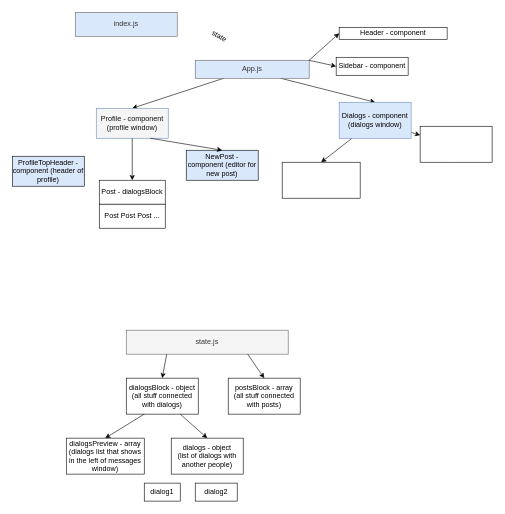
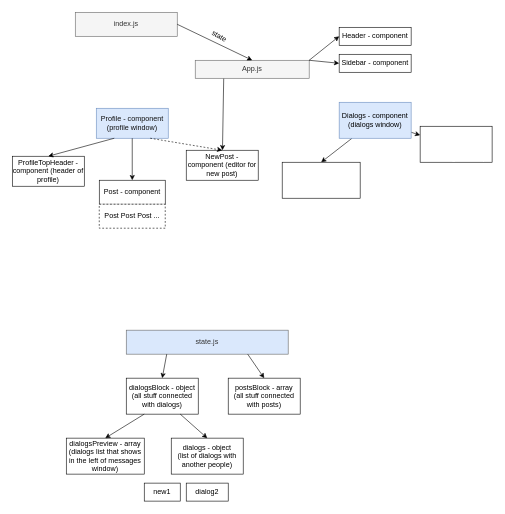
- <mxCell id="13" value="index.js" style="whiteSpace=wrap;html=1;fillColor=#dae8fc;fontColor=#333333;strokeColor=#666666;" vertex="1" parent="1"><mxGeometry x="125" y="20" width="170" height="40" as="geometry" /></mxCell>
+ <mxCell id="13" value="index.js" style="whiteSpace=wrap;html=1;fillColor=#f5f5f5;fontColor=#333333;strokeColor=#666666;" vertex="1" parent="1"><mxGeometry x="125" y="20" width="170" height="40" as="geometry" /></mxCell>
- <mxCell id="30" value="Header - component" style="whiteSpace=wrap;html=1;" vertex="1" parent="1"><mxGeometry x="565" y="45" width="180" height="20" as="geometry" /></mxCell>
+ <mxCell id="30" value="Header - component" style="whiteSpace=wrap;html=1;" vertex="1" parent="1"><mxGeometry x="565" y="45" width="120" height="30" as="geometry" /></mxCell>
+ <mxCell id="17" value="" style="edgeStyle=none;orthogonalLoop=1;jettySize=auto;html=1;exitX=1;exitY=0.5;exitDx=0;exitDy=0;entryX=0.5;entryY=0;entryDx=0;entryDy=0;" edge="1" parent="1" source="13" target="16"><mxGeometry width="100" relative="1" as="geometry"><mxPoint x="305" y="60" as="sourcePoint" /><mxPoint x="405" y="60" as="targetPoint" /><Array as="points" /></mxGeometry></mxCell>
- <mxCell id="31" value="Sidebar - component" style="whiteSpace=wrap;html=1;" vertex="1" parent="1"><mxGeometry x="560" y="95" width="120" height="30" as="geometry" /></mxCell>
+ <mxCell id="31" value="Sidebar - component" style="whiteSpace=wrap;html=1;" vertex="1" parent="1"><mxGeometry x="565" y="90" width="120" height="30" as="geometry" /></mxCell>
- <mxCell id="16" value="App.js" style="whiteSpace=wrap;html=1;fillColor=#dae8fc;fontColor=#333333;strokeColor=#666666;" vertex="1" parent="1"><mxGeometry x="325" y="100" width="190" height="30" as="geometry" /></mxCell>
+ <mxCell id="16" value="App.js" style="whiteSpace=wrap;html=1;fillColor=#f5f5f5;fontColor=#333333;strokeColor=#666666;" vertex="1" parent="1"><mxGeometry x="325" y="100" width="190" height="30" as="geometry" /></mxCell>
- <mxCell id="15" style="edgeStyle=none;html=1;entryX=0.5;entryY=0;entryDx=0;entryDy=0;exitX=0.75;exitY=1;exitDx=0;exitDy=0;" edge="1" parent="1" source="16" target="22"><mxGeometry relative="1" as="geometry" /></mxCell>
- <mxCell id="14" style="edgeStyle=none;html=1;entryX=0.5;entryY=0;entryDx=0;entryDy=0;exitX=0.25;exitY=1;exitDx=0;exitDy=0;" edge="1" parent="1" source="16" target="19"><mxGeometry relative="1" as="geometry" /></mxCell>
+ <mxCell id="14" style="edgeStyle=none;html=1;exitX=0.25;exitY=1;exitDx=0;exitDy=0;" edge="1" parent="1" source="16" target="25"><mxGeometry relative="1" as="geometry" /></mxCell>
- <mxCell id="19" value="&lt;font color=&quot;#0f0f0f&quot;&gt;Profile - component (profile window)&lt;/font&gt;" style="whiteSpace=wrap;html=1;fillColor=#f5f5f5;strokeColor=#6c8ebf;" vertex="1" parent="1"><mxGeometry x="160" y="180" width="120" height="50" as="geometry" /></mxCell>
+ <mxCell id="19" value="&lt;font color=&quot;#0f0f0f&quot;&gt;Profile - component (profile window)&lt;/font&gt;" style="whiteSpace=wrap;html=1;fillColor=#dae8fc;strokeColor=#6c8ebf;" vertex="1" parent="1"><mxGeometry x="160" y="180" width="120" height="50" as="geometry" /></mxCell>
- <mxCell id="26" value="" style="edgeStyle=none;orthogonalLoop=1;jettySize=auto;html=1;exitX=0.75;exitY=1;exitDx=0;exitDy=0;entryX=0.5;entryY=0;entryDx=0;entryDy=0;" edge="1" parent="1" source="19" target="25"><mxGeometry width="100" relative="1" as="geometry"><mxPoint x="150" y="380" as="sourcePoint" /><mxPoint x="250" y="380" as="targetPoint" /><Array as="points" /></mxGeometry></mxCell>
+ <mxCell id="26" value="" style="edgeStyle=none;orthogonalLoop=1;jettySize=auto;html=1;exitX=0.75;exitY=1;exitDx=0;exitDy=0;entryX=0.5;entryY=0;entryDx=0;entryDy=0;dashed=1;" edge="1" parent="1" source="19" target="25"><mxGeometry width="100" relative="1" as="geometry"><mxPoint x="150" y="380" as="sourcePoint" /><mxPoint x="250" y="380" as="targetPoint" /><Array as="points" /></mxGeometry></mxCell>
+ <mxCell id="24" value="" style="edgeStyle=none;orthogonalLoop=1;jettySize=auto;html=1;exitX=0.25;exitY=1;exitDx=0;exitDy=0;entryX=0.5;entryY=0;entryDx=0;entryDy=0;" edge="1" parent="1" source="19" target="23"><mxGeometry width="100" relative="1" as="geometry"><mxPoint x="120" y="250" as="sourcePoint" /><mxPoint x="220" y="250" as="targetPoint" /><Array as="points" /></mxGeometry></mxCell>
- <mxCell id="25" value="NewPost - component (editor for new post)" style="whiteSpace=wrap;html=1;fillColor=#dae8fc;" vertex="1" parent="1"><mxGeometry x="310" y="250" width="120" height="50" as="geometry" /></mxCell>
+ <mxCell id="25" value="NewPost - component (editor for new post)" style="whiteSpace=wrap;html=1;" vertex="1" parent="1"><mxGeometry x="310" y="250" width="120" height="50" as="geometry" /></mxCell>
- <mxCell id="23" value="ProfileTopHeader - component (header of profile)" style="whiteSpace=wrap;html=1;fillColor=#dae8fc;" vertex="1" parent="1"><mxGeometry x="20" y="260" width="120" height="50" as="geometry" /></mxCell>
+ <mxCell id="23" value="ProfileTopHeader - component (header of profile)" style="whiteSpace=wrap;html=1;" vertex="1" parent="1"><mxGeometry x="20" y="260" width="120" height="50" as="geometry" /></mxCell>
- <mxCell id="27" value="Post - dialogsBlock" style="whiteSpace=wrap;html=1;" vertex="1" parent="1"><mxGeometry x="165" y="300" width="110" height="40" as="geometry" /></mxCell>
+ <mxCell id="27" value="Post - component" style="whiteSpace=wrap;html=1;" vertex="1" parent="1"><mxGeometry x="165" y="300" width="110" height="40" as="geometry" /></mxCell>
- <mxCell id="29" value="Post Post Post ..." style="whiteSpace=wrap;html=1;" vertex="1" parent="1"><mxGeometry x="165" y="340" width="110" height="40" as="geometry" /></mxCell>
+ <mxCell id="29" value="Post Post Post ..." style="whiteSpace=wrap;html=1;dashed=1;" vertex="1" parent="1"><mxGeometry x="165" y="340" width="110" height="40" as="geometry" /></mxCell>
- <mxCell id="2" value="state.js" style="rounded=0;whiteSpace=wrap;html=1;fillColor=#f5f5f5;fontColor=#333333;strokeColor=#666666;" parent="1" vertex="1"><mxGeometry x="210" y="550" width="270" height="40" as="geometry" /></mxCell>
+ <mxCell id="2" value="state.js" style="rounded=0;whiteSpace=wrap;html=1;fillColor=#dae8fc;fontColor=#333333;strokeColor=#666666;" parent="1" vertex="1"><mxGeometry x="210" y="550" width="270" height="40" as="geometry" /></mxCell>
- <mxCell id="11" value="dialog1" style="whiteSpace=wrap;html=1;" parent="1" vertex="1"><mxGeometry x="240" y="805" width="60" height="30" as="geometry" /></mxCell>
+ <mxCell id="11" value="new1" style="whiteSpace=wrap;html=1;" parent="1" vertex="1"><mxGeometry x="240" y="805" width="60" height="30" as="geometry" /></mxCell>
- <mxCell id="12" value="dialog2" style="whiteSpace=wrap;html=1;" parent="1" vertex="1"><mxGeometry x="325" y="805" width="70" height="30" as="geometry" /></mxCell>
+ <mxCell id="12" value="dialog2" style="whiteSpace=wrap;html=1;" parent="1" vertex="1"><mxGeometry x="310" y="805" width="70" height="30" as="geometry" /></mxCell>
